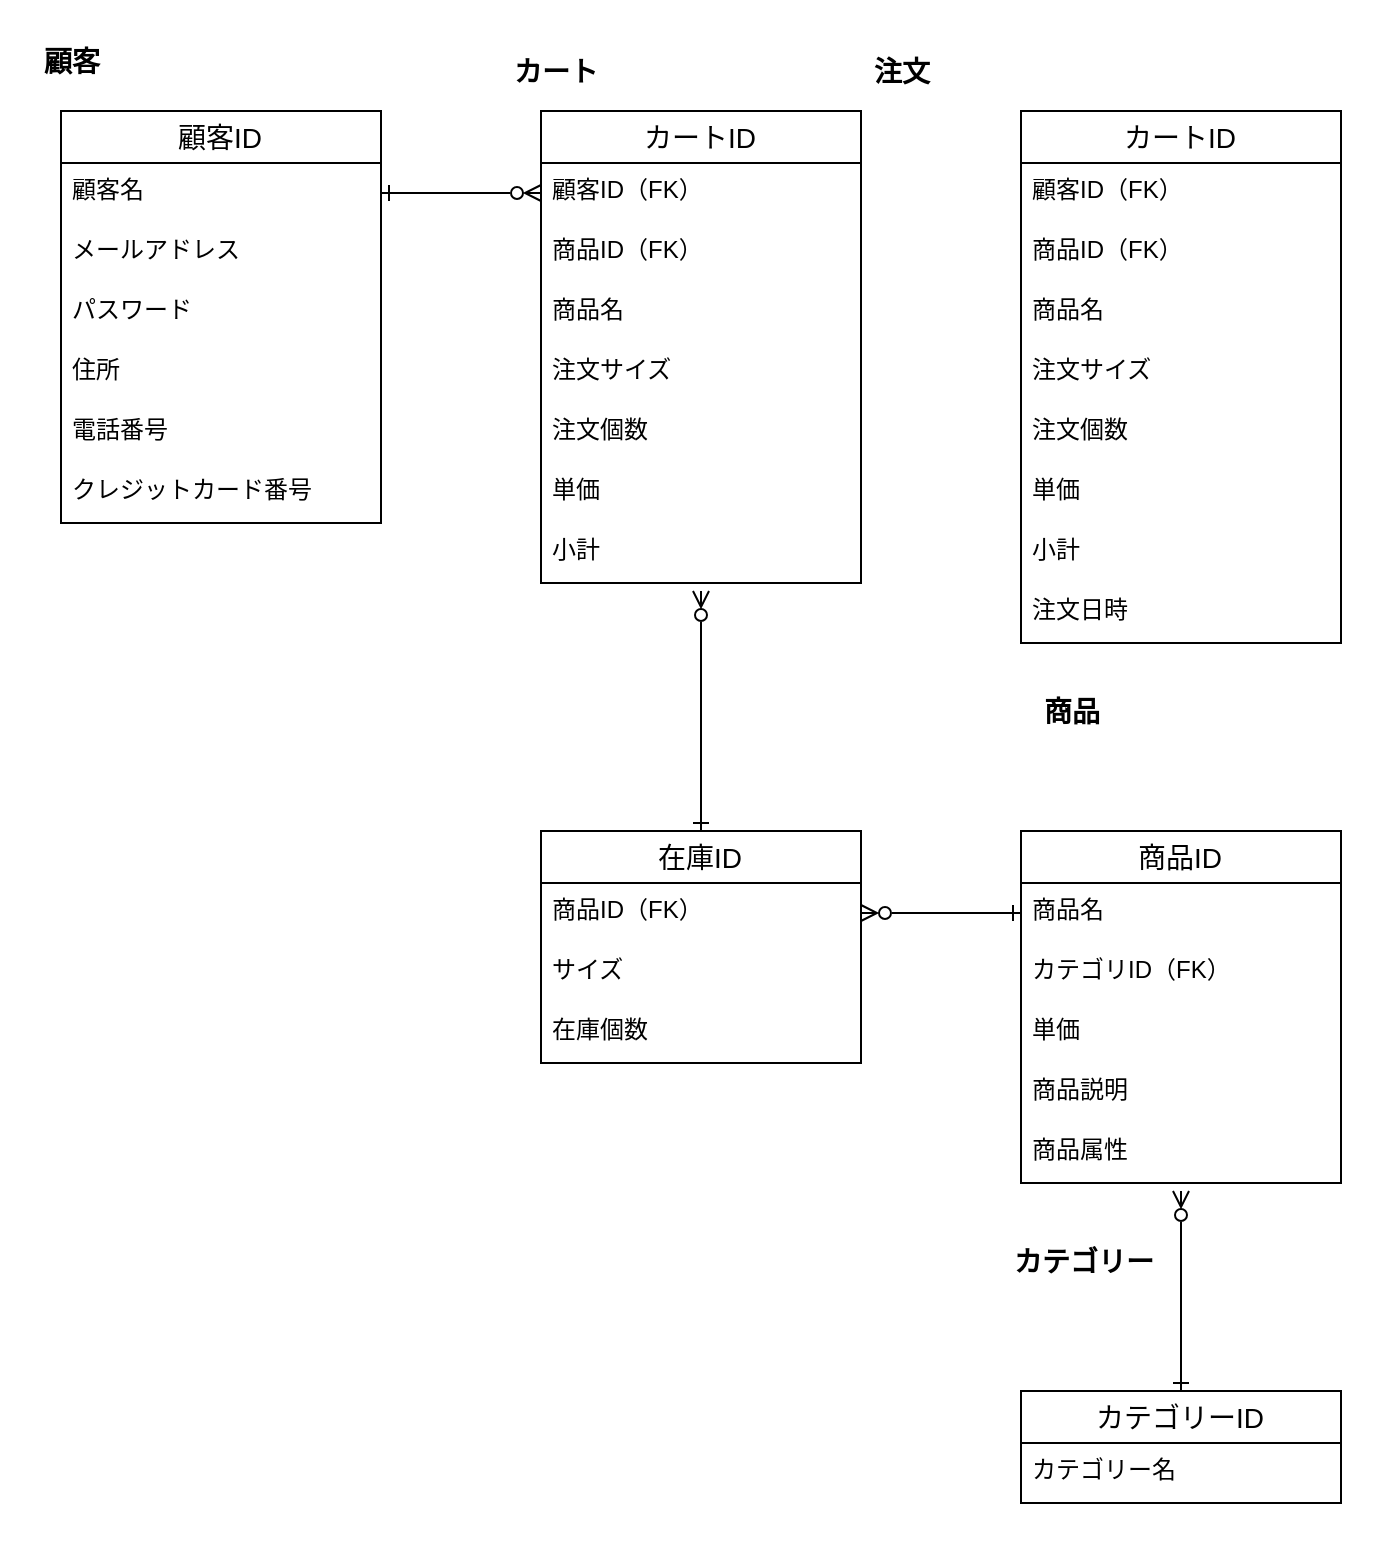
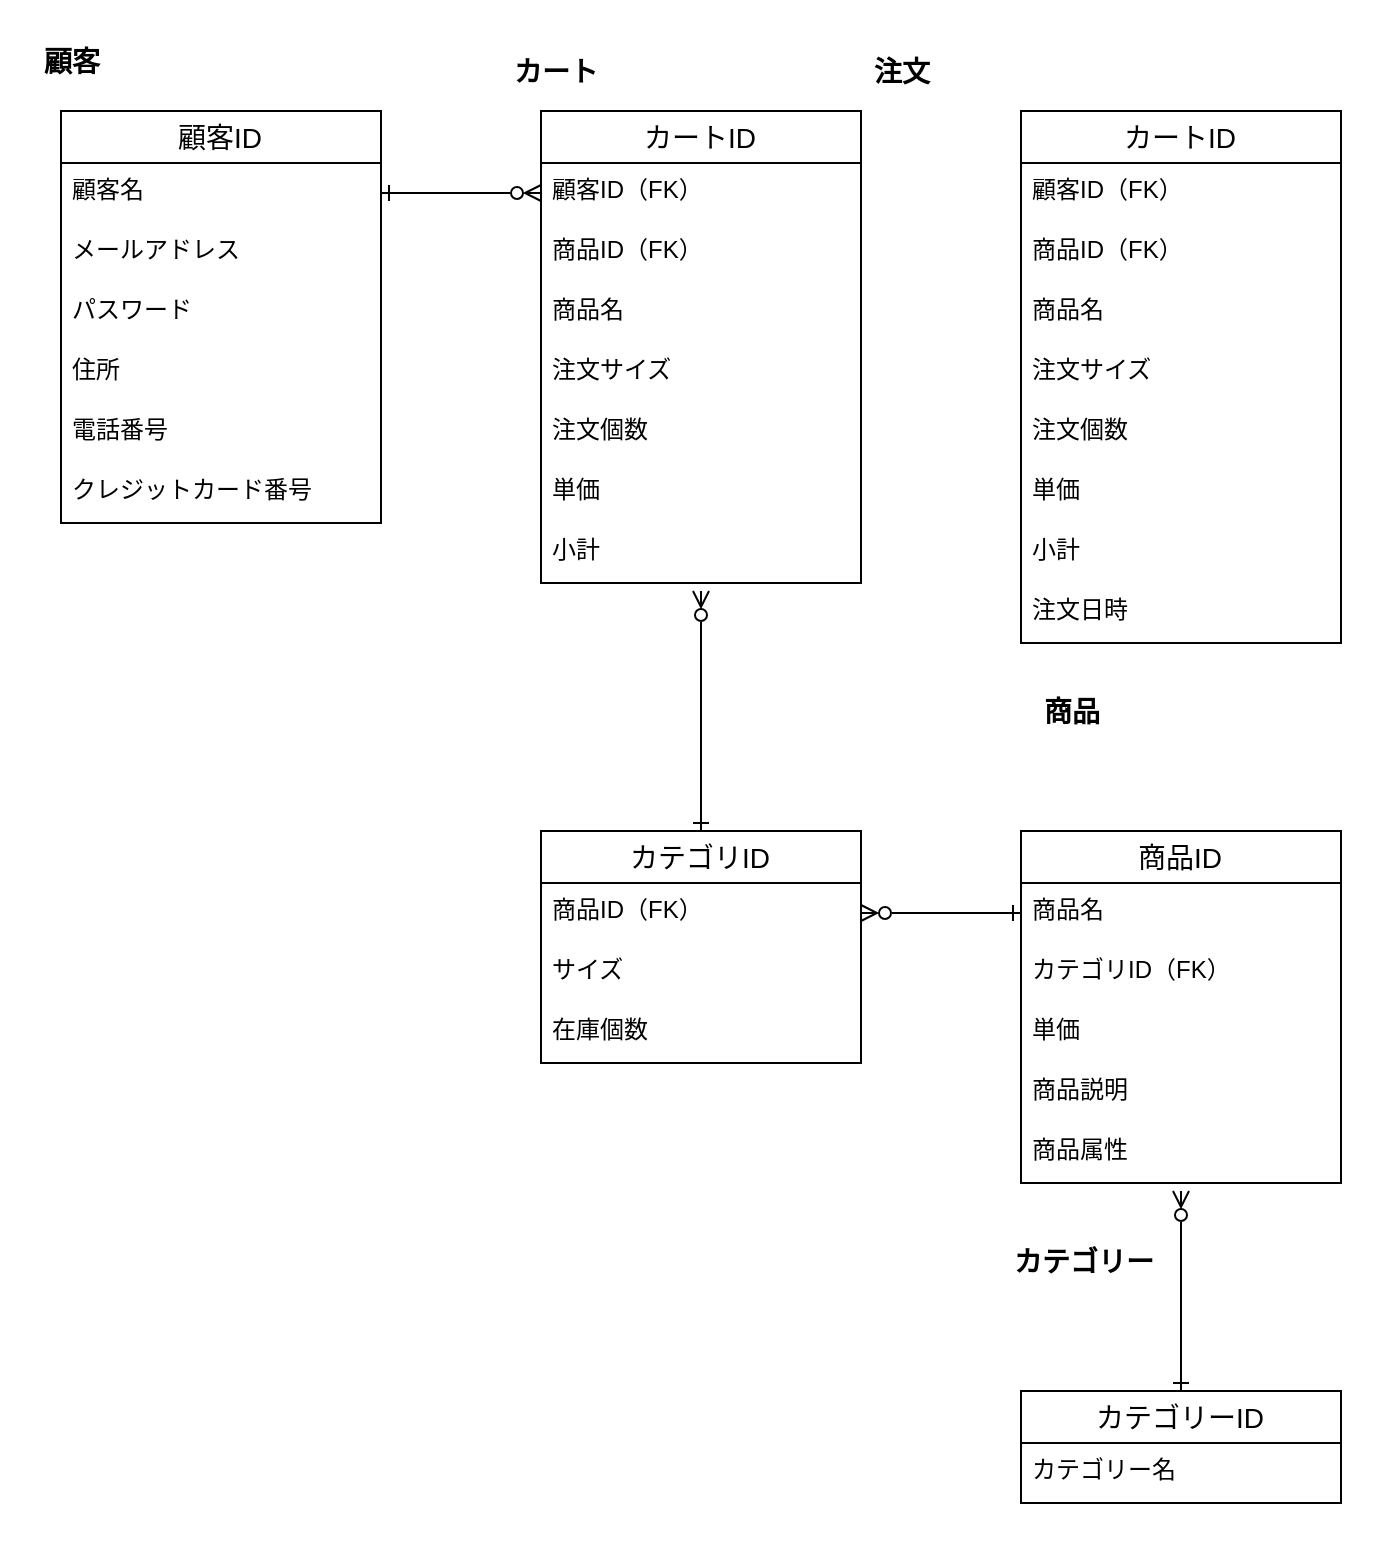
- <mxCell id="32" value="在庫ID" style="swimlane;fontStyle=0;childLayout=stackLayout;horizontal=1;startSize=26;horizontalStack=0;resizeParent=1;resizeParentMax=0;resizeLast=0;collapsible=1;marginBottom=0;align=center;fontSize=14;labelBackgroundColor=default;" parent="1" vertex="1"><mxGeometry x="270" y="415" width="160" height="116" as="geometry" /></mxCell>
+ <mxCell id="32" value="カテゴリID" style="swimlane;fontStyle=0;childLayout=stackLayout;horizontal=1;startSize=26;horizontalStack=0;resizeParent=1;resizeParentMax=0;resizeLast=0;collapsible=1;marginBottom=0;align=center;fontSize=14;labelBackgroundColor=default;" parent="1" vertex="1"><mxGeometry x="270" y="415" width="160" height="116" as="geometry" /></mxCell>
